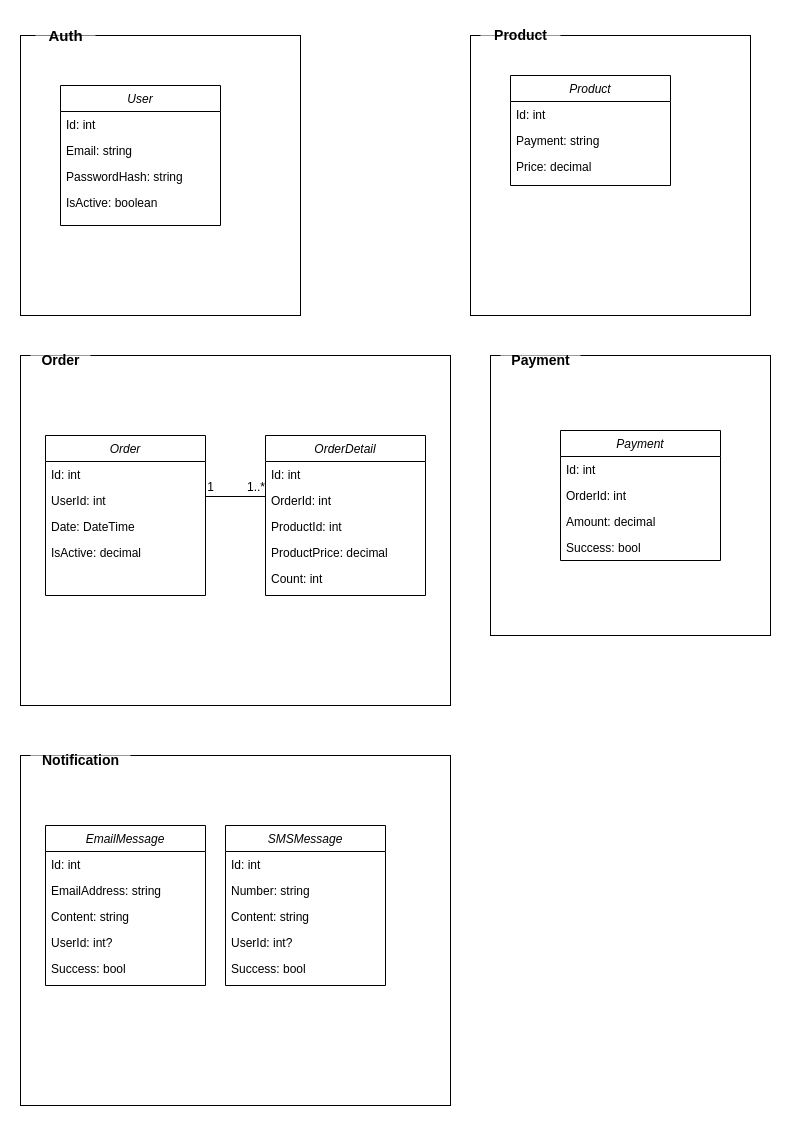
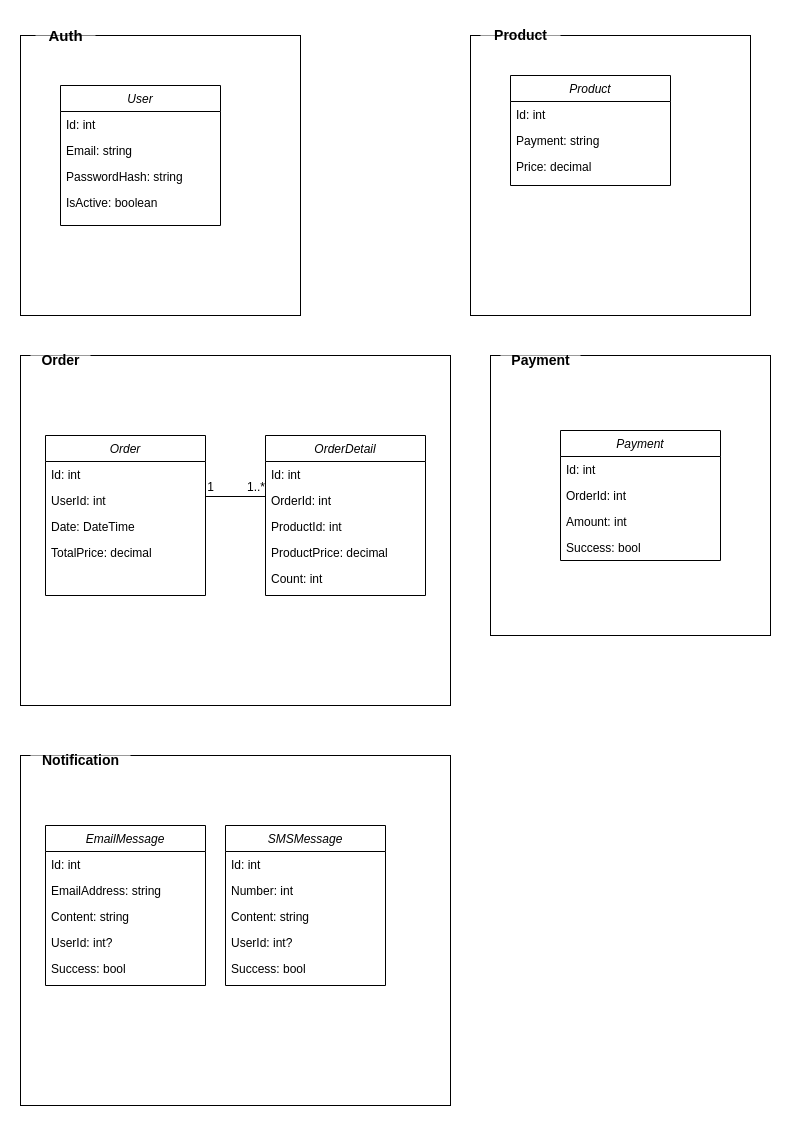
- <mxCell id="41" value="Amount: decimal" style="text;align=left;verticalAlign=top;spacingLeft=4;spacingRight=4;overflow=hidden;rotatable=0;points=[[0,0.5],[1,0.5]];portConstraint=eastwest;rounded=0;shadow=0;html=0;" vertex="1" parent="38"><mxGeometry y="78" width="160" height="26" as="geometry" /></mxCell>
+ <mxCell id="41" value="Amount: int" style="text;align=left;verticalAlign=top;spacingLeft=4;spacingRight=4;overflow=hidden;rotatable=0;points=[[0,0.5],[1,0.5]];portConstraint=eastwest;rounded=0;shadow=0;html=0;" vertex="1" parent="38"><mxGeometry y="78" width="160" height="26" as="geometry" /></mxCell>
- <mxCell id="28" value="IsActive: decimal" style="text;align=left;verticalAlign=top;spacingLeft=4;spacingRight=4;overflow=hidden;rotatable=0;points=[[0,0.5],[1,0.5]];portConstraint=eastwest;rounded=0;shadow=0;html=0;" vertex="1" parent="24"><mxGeometry y="104" width="160" height="26" as="geometry" /></mxCell>
+ <mxCell id="28" value="TotalPrice: decimal" style="text;align=left;verticalAlign=top;spacingLeft=4;spacingRight=4;overflow=hidden;rotatable=0;points=[[0,0.5],[1,0.5]];portConstraint=eastwest;rounded=0;shadow=0;html=0;" vertex="1" parent="24"><mxGeometry y="104" width="160" height="26" as="geometry" /></mxCell>
- <mxCell id="20" value="Number: string" style="text;align=left;verticalAlign=top;spacingLeft=4;spacingRight=4;overflow=hidden;rotatable=0;points=[[0,0.5],[1,0.5]];portConstraint=eastwest;rounded=0;shadow=0;html=0;" vertex="1" parent="18"><mxGeometry y="52" width="160" height="26" as="geometry" /></mxCell>
+ <mxCell id="20" value="Number: int" style="text;align=left;verticalAlign=top;spacingLeft=4;spacingRight=4;overflow=hidden;rotatable=0;points=[[0,0.5],[1,0.5]];portConstraint=eastwest;rounded=0;shadow=0;html=0;" vertex="1" parent="18"><mxGeometry y="52" width="160" height="26" as="geometry" /></mxCell>
